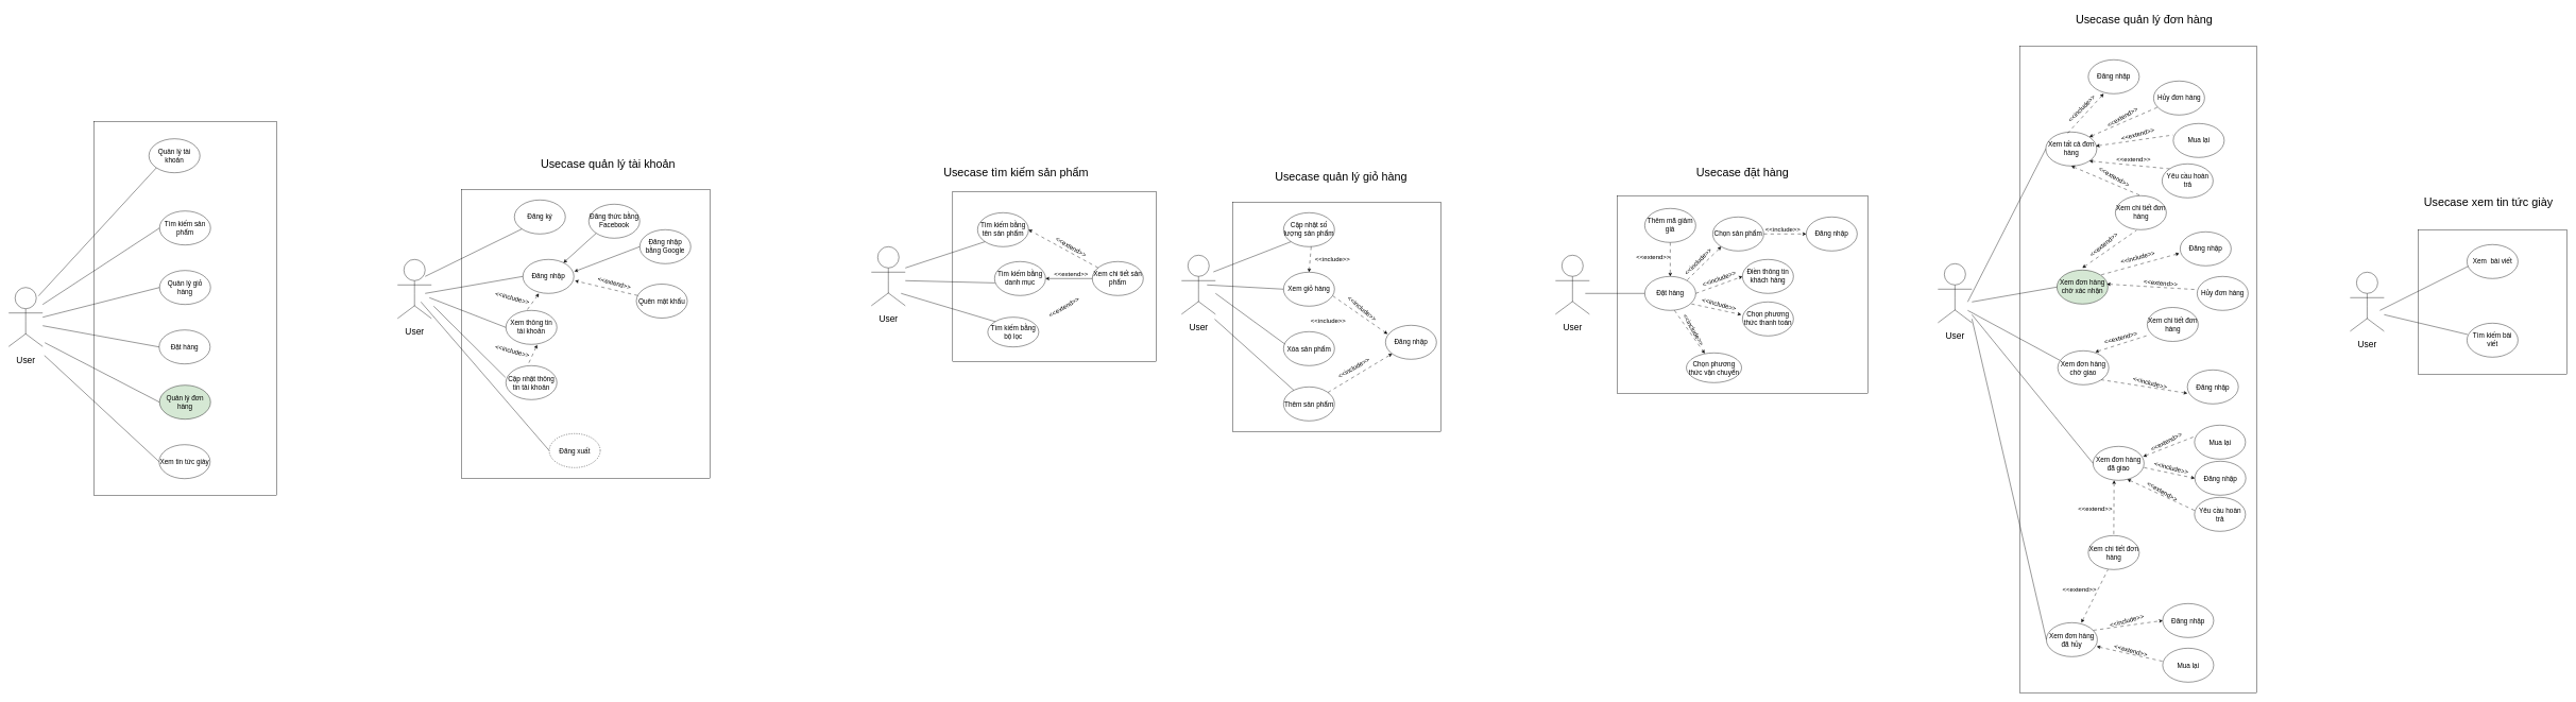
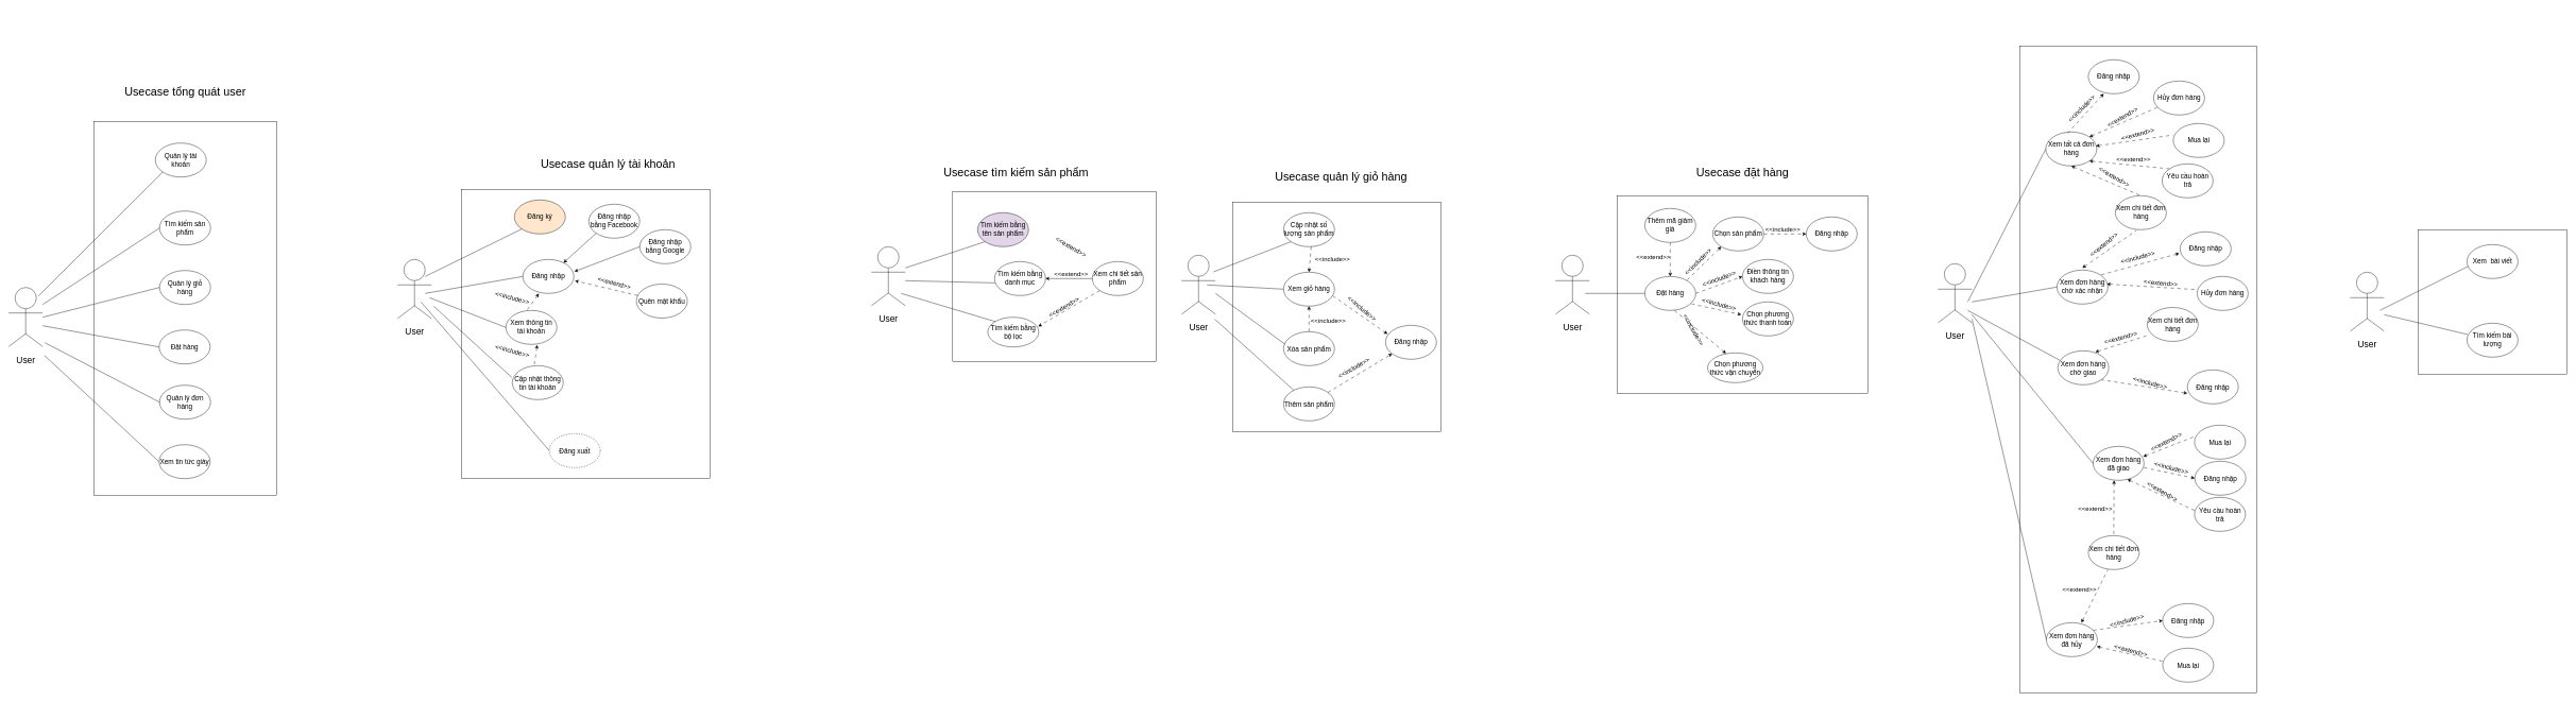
- <mxCell id="128" value="&lt;font style=&quot;font-size: 27px;&quot;&gt;Usecase quản lý đơn hàng&lt;/font&gt;" style="text;html=1;align=center;verticalAlign=middle;resizable=0;points=[];autosize=1;strokeColor=none;fillColor=none;" vertex="1" parent="1"><mxGeometry x="4870" y="20" width="350" height="50" as="geometry" /></mxCell>
+ <mxCell id="203" value="&lt;font style=&quot;font-size: 27px;&quot;&gt;Usecase tổng quát user&lt;/font&gt;" style="text;html=1;align=center;verticalAlign=middle;resizable=0;points=[];autosize=1;strokeColor=none;fillColor=none;" vertex="1" parent="1"><mxGeometry x="280" y="190" width="310" height="50" as="geometry" /></mxCell>
- <mxCell id="24" value="&lt;font style=&quot;font-size: 16px;&quot;&gt;Quản lý tài khoản&lt;/font&gt;" style="ellipse;whiteSpace=wrap;html=1;" vertex="1" parent="1"><mxGeometry x="350" y="326" width="120" height="80" as="geometry" /></mxCell>
+ <mxCell id="24" value="&lt;font style=&quot;font-size: 16px;&quot;&gt;Quản lý tài khoản&lt;/font&gt;" style="ellipse;whiteSpace=wrap;html=1;" vertex="1" parent="1"><mxGeometry x="365" y="336" width="120" height="80" as="geometry" /></mxCell>
- <mxCell id="194" value="&lt;font style=&quot;font-size: 27px;&quot;&gt;Usecase xem tin tức giày&lt;/font&gt;" style="text;html=1;align=center;verticalAlign=middle;resizable=0;points=[];autosize=1;strokeColor=none;fillColor=none;" vertex="1" parent="1"><mxGeometry x="5690" y="450" width="330" height="50" as="geometry" /></mxCell>
- <mxCell id="7" value="&lt;font style=&quot;font-size: 16px;&quot;&gt;Đăng ký&lt;/font&gt;" style="ellipse;whiteSpace=wrap;html=1;" vertex="1" parent="1"><mxGeometry x="1210" width="120" height="80" as="geometry" y="470" /></mxCell>
+ <mxCell id="7" value="&lt;font style=&quot;font-size: 16px;&quot;&gt;Đăng ký&lt;/font&gt;" style="ellipse;whiteSpace=wrap;html=1;fillColor=#ffe6cc;" vertex="1" parent="1"><mxGeometry x="1210" width="120" height="80" as="geometry" y="470" /></mxCell>
- <mxCell id="39" value="&lt;span style=&quot;font-size: 16px;&quot;&gt;Đăng thức bằng Facebook&lt;/span&gt;" style="ellipse;whiteSpace=wrap;html=1;" vertex="1" parent="1"><mxGeometry x="1385" y="480" width="120" height="80" as="geometry" /></mxCell>
+ <mxCell id="39" value="&lt;span style=&quot;font-size: 16px;&quot;&gt;Đăng nhập bằng Facebook&lt;/span&gt;" style="ellipse;whiteSpace=wrap;html=1;" vertex="1" parent="1"><mxGeometry x="1385" y="480" width="120" height="80" as="geometry" /></mxCell>
- <mxCell id="50" value="&lt;font style=&quot;font-size: 16px;&quot;&gt;Tìm kiếm bằng tên sản phẩm&lt;/font&gt;" style="ellipse;whiteSpace=wrap;html=1;" vertex="1" parent="1"><mxGeometry x="2300" y="500" width="120" height="80" as="geometry" /></mxCell>
+ <mxCell id="50" value="&lt;font style=&quot;font-size: 16px;&quot;&gt;Tìm kiếm bằng tên sản phẩm&lt;/font&gt;" style="ellipse;whiteSpace=wrap;html=1;fillColor=#e1d5e7;" vertex="1" parent="1"><mxGeometry x="2300" y="500" width="120" height="80" as="geometry" /></mxCell>
- <mxCell id="198" value="" style="endArrow=classic;html=1;rounded=0;entryX=1;entryY=0.5;entryDx=0;entryDy=0;dashed=1;dashPattern=8 8;" edge="1" parent="1" source="53" target="50"><mxGeometry width="50" height="50" relative="1" as="geometry"><mxPoint x="2490" y="780" as="sourcePoint" /><mxPoint x="2540" y="730" as="targetPoint" /></mxGeometry></mxCell>
- <mxCell id="141" value="&lt;span style=&quot;font-size: 16px;&quot;&gt;Xem đơn hàng chờ xác nhận&lt;/span&gt;" style="ellipse;whiteSpace=wrap;html=1;fillColor=#d5e8d4;" vertex="1" parent="1"><mxGeometry x="4840" y="635" width="120" height="80" as="geometry" /></mxCell>
+ <mxCell id="141" value="&lt;span style=&quot;font-size: 16px;&quot;&gt;Xem đơn hàng chờ xác nhận&lt;/span&gt;" style="ellipse;whiteSpace=wrap;html=1;" vertex="1" parent="1"><mxGeometry x="4840" y="635" width="120" height="80" as="geometry" /></mxCell>
+ <mxCell id="72" value="" style="endArrow=classic;html=1;rounded=0;dashed=1;dashPattern=8 8;exitX=0.5;exitY=0;exitDx=0;exitDy=0;entryX=0.5;entryY=1;entryDx=0;entryDy=0;" edge="1" parent="1" source="71" target="69"><mxGeometry width="50" height="50" relative="1" as="geometry"><mxPoint x="3056.5" y="772" as="sourcePoint" /><mxPoint x="3012.5" y="710" as="targetPoint" /></mxGeometry></mxCell>
+ <mxCell id="200" value="" style="endArrow=classic;html=1;rounded=0;entryX=0.99;entryY=0.309;entryDx=0;entryDy=0;dashed=1;dashPattern=8 8;entryPerimeter=0;exitX=0;exitY=1;exitDx=0;exitDy=0;" edge="1" parent="1" source="53" target="52"><mxGeometry width="50" height="50" relative="1" as="geometry"><mxPoint x="2604" y="650" as="sourcePoint" /><mxPoint x="2440" y="560" as="targetPoint" /></mxGeometry></mxCell>
- <mxCell id="196" value="&lt;span style=&quot;font-size: 16px;&quot;&gt;Tìm kiếm bài viết&lt;/span&gt;" style="ellipse;whiteSpace=wrap;html=1;" vertex="1" parent="1"><mxGeometry x="5805" y="760" width="120" height="80" as="geometry" /></mxCell>
+ <mxCell id="196" value="&lt;span style=&quot;font-size: 16px;&quot;&gt;Tìm kiếm bài lượng&lt;/span&gt;" style="ellipse;whiteSpace=wrap;html=1;" vertex="1" parent="1"><mxGeometry x="5805" y="760" width="120" height="80" as="geometry" /></mxCell>
- <mxCell id="111" value="&lt;span style=&quot;font-size: 16px;&quot;&gt;Chọn phương thức vận chuyển&lt;/span&gt;" style="ellipse;whiteSpace=wrap;html=1;" vertex="1" parent="1"><mxGeometry x="3968" y="830" width="130" height="70" as="geometry" /></mxCell>
+ <mxCell id="111" value="&lt;span style=&quot;font-size: 16px;&quot;&gt;Chọn phương thức vận chuyển&lt;/span&gt;" style="ellipse;whiteSpace=wrap;html=1;" vertex="1" parent="1"><mxGeometry x="4018" y="830" width="130" height="70" as="geometry" /></mxCell>
- <mxCell id="11" value="&lt;span style=&quot;font-size: 16px;&quot;&gt;Cập nhật thông tin tài khoản&lt;/span&gt;" style="ellipse;whiteSpace=wrap;html=1;" vertex="1" parent="1"><mxGeometry x="1190" y="860" width="120" height="80" as="geometry" /></mxCell>
+ <mxCell id="11" value="&lt;span style=&quot;font-size: 16px;&quot;&gt;Cập nhật thông tin tài khoản&lt;/span&gt;" style="ellipse;whiteSpace=wrap;html=1;" vertex="1" parent="1"><mxGeometry x="1205" y="860" width="120" height="80" as="geometry" /></mxCell>
- <mxCell id="32" value="&lt;span style=&quot;font-size: 16px;&quot;&gt;Quản lý đơn hàng&lt;/span&gt;" style="ellipse;whiteSpace=wrap;html=1;fillColor=#d5e8d4;" vertex="1" parent="1"><mxGeometry x="375" y="906" width="120" height="80" as="geometry" /></mxCell>
+ <mxCell id="32" value="&lt;span style=&quot;font-size: 16px;&quot;&gt;Quản lý đơn hàng&lt;/span&gt;" style="ellipse;whiteSpace=wrap;html=1;" vertex="1" parent="1"><mxGeometry x="375" y="906" width="120" height="80" as="geometry" /></mxCell>
